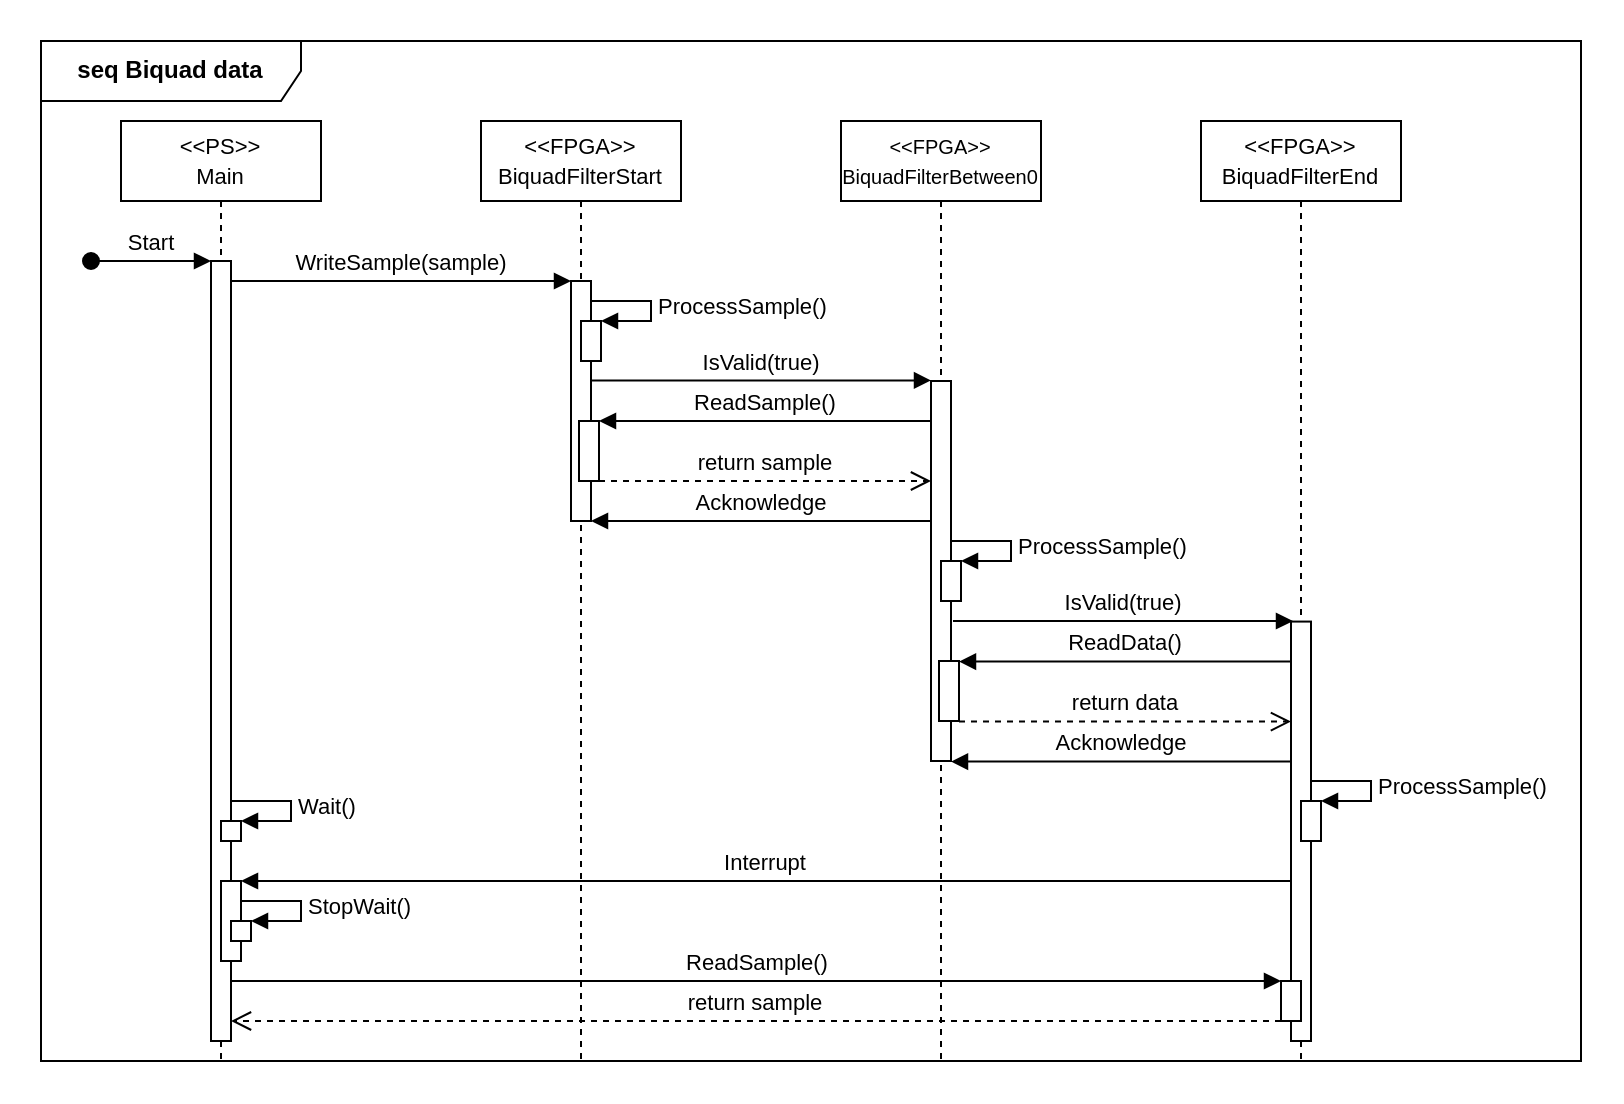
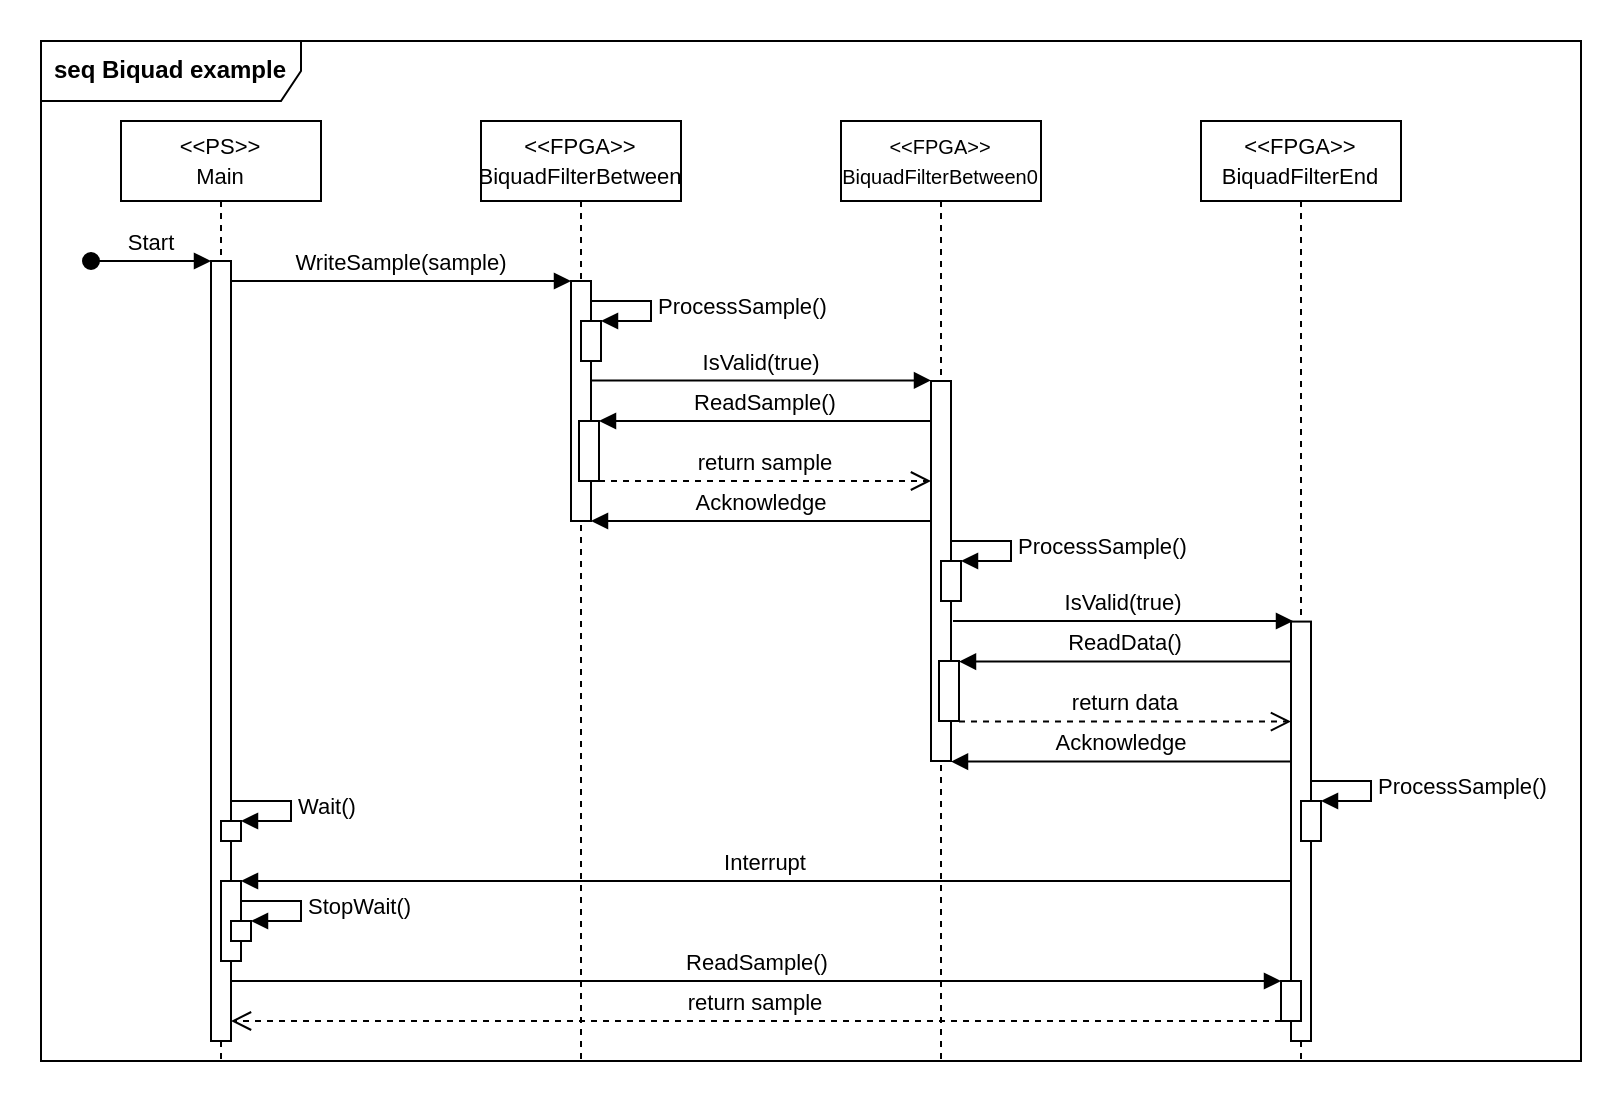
- <mxCell id="2" value="&lt;b&gt;seq Biquad data&lt;/b&gt;" style="shape=umlFrame;whiteSpace=wrap;html=1;pointerEvents=0;width=130;height=30;" vertex="1" parent="1"><mxGeometry width="770" height="510" as="geometry" x="20" y="20" /></mxCell>
+ <mxCell id="2" value="&lt;b&gt;seq Biquad example&lt;/b&gt;" style="shape=umlFrame;whiteSpace=wrap;html=1;pointerEvents=0;width=130;height=30;" vertex="1" parent="1"><mxGeometry width="770" height="510" as="geometry" x="20" y="20" /></mxCell>
- <mxCell id="20" value="&lt;font style=&quot;font-size: 11px;&quot;&gt;&amp;lt;&amp;lt;FPGA&amp;gt;&amp;gt;&lt;br&gt;BiquadFilterStart&lt;/font&gt;" style="shape=umlLifeline;perimeter=lifelinePerimeter;whiteSpace=wrap;html=1;container=0;dropTarget=0;collapsible=0;recursiveResize=0;outlineConnect=0;portConstraint=eastwest;newEdgeStyle={&quot;edgeStyle&quot;:&quot;elbowEdgeStyle&quot;,&quot;elbow&quot;:&quot;vertical&quot;,&quot;curved&quot;:0,&quot;rounded&quot;:0};" vertex="1" parent="1"><mxGeometry x="240" y="60" width="100" height="470" as="geometry" /></mxCell>
+ <mxCell id="20" value="&lt;font style=&quot;font-size: 11px;&quot;&gt;&amp;lt;&amp;lt;FPGA&amp;gt;&amp;gt;&lt;br&gt;BiquadFilterBetween&lt;/font&gt;" style="shape=umlLifeline;perimeter=lifelinePerimeter;whiteSpace=wrap;html=1;container=0;dropTarget=0;collapsible=0;recursiveResize=0;outlineConnect=0;portConstraint=eastwest;newEdgeStyle={&quot;edgeStyle&quot;:&quot;elbowEdgeStyle&quot;,&quot;elbow&quot;:&quot;vertical&quot;,&quot;curved&quot;:0,&quot;rounded&quot;:0};" vertex="1" parent="1"><mxGeometry x="240" y="60" width="100" height="470" as="geometry" /></mxCell>
